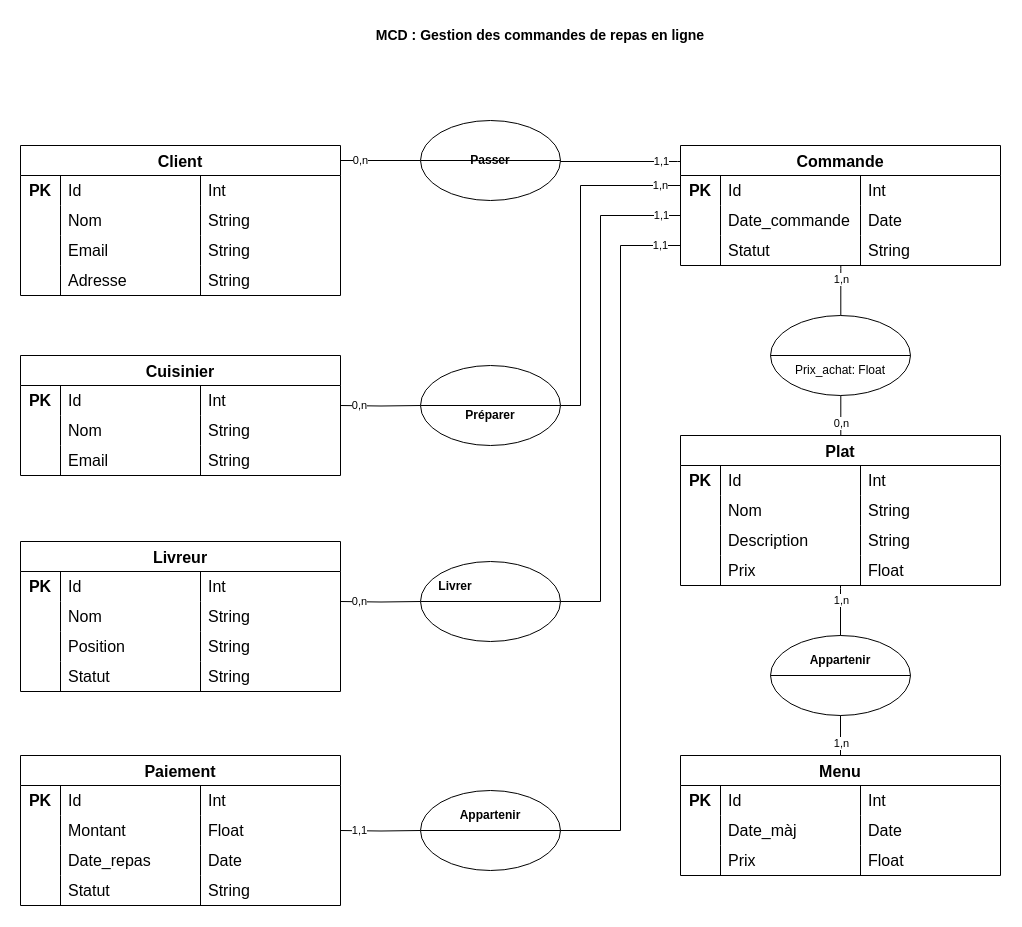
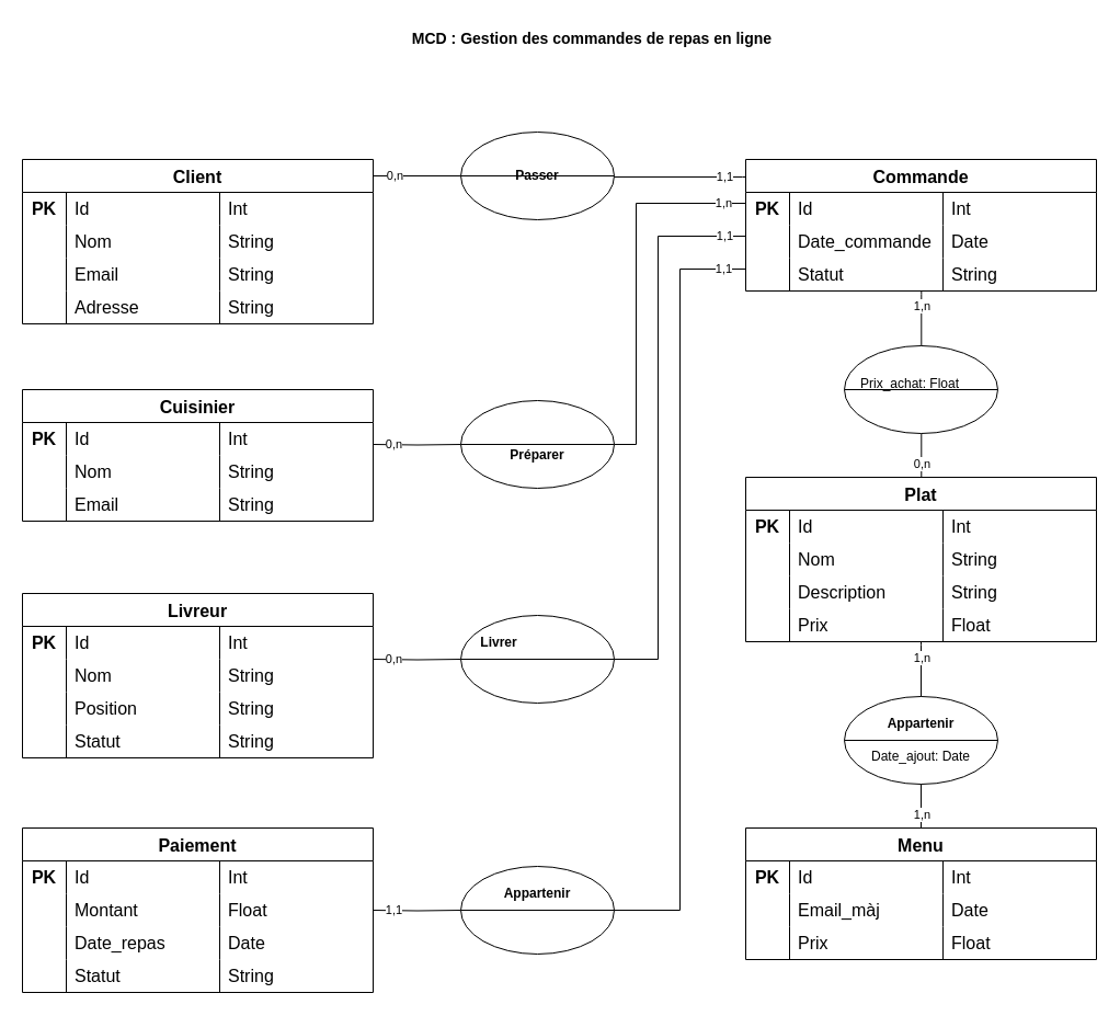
- <mxCell id="60" value="Prix_achat: Float" style="text;html=1;align=center;verticalAlign=middle;whiteSpace=wrap;rounded=0;fontStyle=0" parent="1" vertex="1"><mxGeometry x="790" y="355" width="100" height="30" as="geometry" /></mxCell>
+ <mxCell id="60" value="Prix_achat: Float" style="text;html=1;align=center;verticalAlign=middle;whiteSpace=wrap;rounded=0;fontStyle=0" parent="1" vertex="1"><mxGeometry x="780" y="335" width="100" height="30" as="geometry" /></mxCell>
+ <mxCell id="79" value="Date_ajout: Date" style="text;html=1;align=center;verticalAlign=middle;whiteSpace=wrap;rounded=0;fontStyle=0" parent="1" vertex="1"><mxGeometry x="790" y="675" width="100" height="30" as="geometry" /></mxCell>
- <mxCell id="68" value="Date_màj" style="shape=partialRectangle;html=1;whiteSpace=wrap;connectable=0;fillColor=none;top=0;left=0;bottom=0;right=0;align=left;spacingLeft=6;overflow=hidden;strokeColor=inherit;fontSize=16;" parent="66" vertex="1"><mxGeometry x="40" width="140" height="30" as="geometry"><mxRectangle width="140" height="30" as="alternateBounds" /></mxGeometry></mxCell>
+ <mxCell id="68" value="Email_màj" style="shape=partialRectangle;html=1;whiteSpace=wrap;connectable=0;fillColor=none;top=0;left=0;bottom=0;right=0;align=left;spacingLeft=6;overflow=hidden;strokeColor=inherit;fontSize=16;" parent="66" vertex="1"><mxGeometry x="40" width="140" height="30" as="geometry"><mxRectangle width="140" height="30" as="alternateBounds" /></mxGeometry></mxCell>
